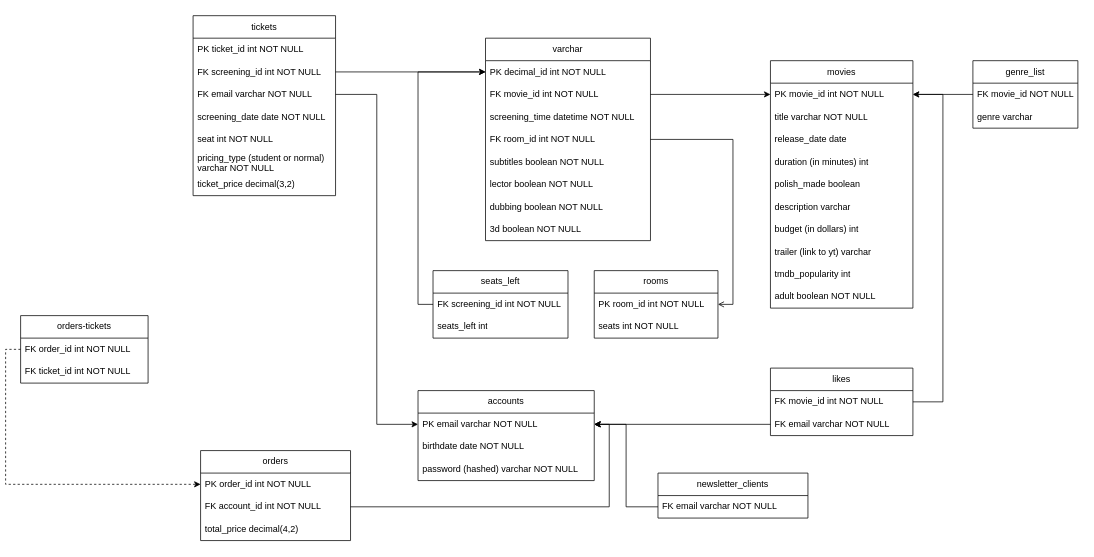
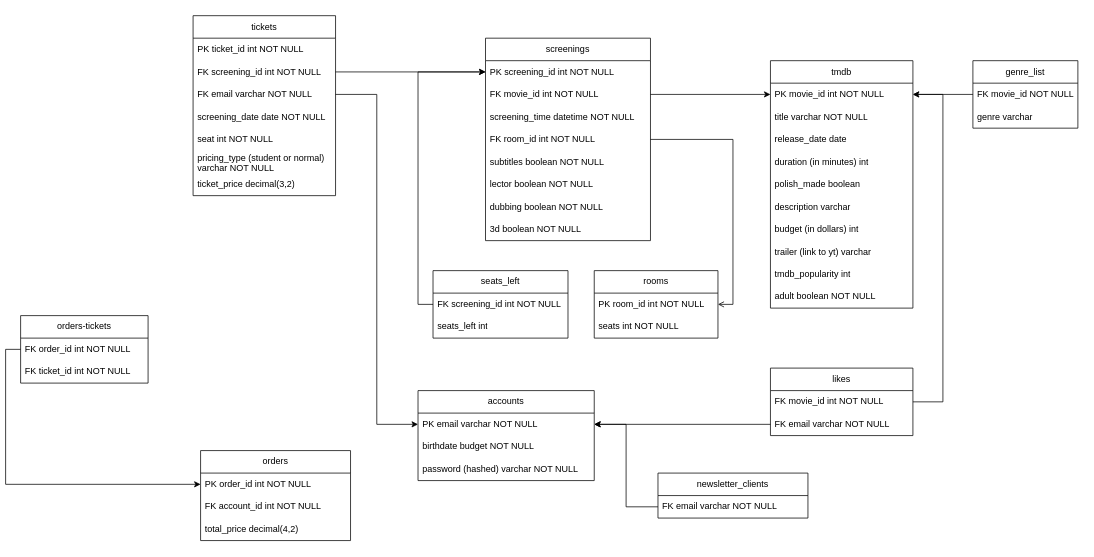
- <mxCell id="43" value="varchar" style="swimlane;fontStyle=0;childLayout=stackLayout;horizontal=1;startSize=30;horizontalStack=0;resizeParent=1;resizeParentMax=0;resizeLast=0;collapsible=1;marginBottom=0;whiteSpace=wrap;html=1;" vertex="1" parent="1"><mxGeometry x="640" width="220" height="270" as="geometry" y="50" /></mxCell>
+ <mxCell id="43" value="screenings" style="swimlane;fontStyle=0;childLayout=stackLayout;horizontal=1;startSize=30;horizontalStack=0;resizeParent=1;resizeParentMax=0;resizeLast=0;collapsible=1;marginBottom=0;whiteSpace=wrap;html=1;" vertex="1" parent="1"><mxGeometry x="640" width="220" height="270" as="geometry" y="50" /></mxCell>
- <mxCell id="44" value="PK decimal_id int NOT NULL" style="text;strokeColor=none;fillColor=none;align=left;verticalAlign=middle;spacingLeft=4;spacingRight=4;overflow=hidden;points=[[0,0.5],[1,0.5]];portConstraint=eastwest;rotatable=0;whiteSpace=wrap;html=1;" vertex="1" parent="43"><mxGeometry y="30" width="220" height="30" as="geometry" /></mxCell>
+ <mxCell id="44" value="PK screening_id int NOT NULL" style="text;strokeColor=none;fillColor=none;align=left;verticalAlign=middle;spacingLeft=4;spacingRight=4;overflow=hidden;points=[[0,0.5],[1,0.5]];portConstraint=eastwest;rotatable=0;whiteSpace=wrap;html=1;" vertex="1" parent="43"><mxGeometry y="30" width="220" height="30" as="geometry" /></mxCell>
- <mxCell id="16" value="movies" style="swimlane;fontStyle=0;childLayout=stackLayout;horizontal=1;startSize=30;horizontalStack=0;resizeParent=1;resizeParentMax=0;resizeLast=0;collapsible=1;marginBottom=0;whiteSpace=wrap;html=1;movable=1;resizable=1;rotatable=1;deletable=1;editable=1;locked=0;connectable=1;" vertex="1" parent="1"><mxGeometry x="1020" y="80" width="190" height="330" as="geometry" /></mxCell>
+ <mxCell id="16" value="tmdb" style="swimlane;fontStyle=0;childLayout=stackLayout;horizontal=1;startSize=30;horizontalStack=0;resizeParent=1;resizeParentMax=0;resizeLast=0;collapsible=1;marginBottom=0;whiteSpace=wrap;html=1;movable=1;resizable=1;rotatable=1;deletable=1;editable=1;locked=0;connectable=1;" vertex="1" parent="1"><mxGeometry x="1020" y="80" width="190" height="330" as="geometry" /></mxCell>
- <mxCell id="6" value="birthdate date NOT NULL" style="text;strokeColor=none;fillColor=none;align=left;verticalAlign=middle;spacingLeft=4;spacingRight=4;overflow=hidden;points=[[0,0.5],[1,0.5]];portConstraint=eastwest;rotatable=0;whiteSpace=wrap;html=1;" vertex="1" parent="4"><mxGeometry y="60" width="235" height="30" as="geometry" /></mxCell>
+ <mxCell id="6" value="birthdate budget NOT NULL" style="text;strokeColor=none;fillColor=none;align=left;verticalAlign=middle;spacingLeft=4;spacingRight=4;overflow=hidden;points=[[0,0.5],[1,0.5]];portConstraint=eastwest;rotatable=0;whiteSpace=wrap;html=1;" vertex="1" parent="4"><mxGeometry y="60" width="235" height="30" as="geometry" /></mxCell>
- <mxCell id="35" style="edgeStyle=orthogonalEdgeStyle;rounded=0;orthogonalLoop=1;jettySize=auto;html=1;entryX=0;entryY=0.5;entryDx=0;entryDy=0;exitX=0;exitY=0.5;exitDx=0;exitDy=0;dashed=1;" edge="1" parent="1" source="37" target="32"><mxGeometry relative="1" as="geometry" /></mxCell>
+ <mxCell id="35" style="edgeStyle=orthogonalEdgeStyle;rounded=0;orthogonalLoop=1;jettySize=auto;html=1;entryX=0;entryY=0.5;entryDx=0;entryDy=0;exitX=0;exitY=0.5;exitDx=0;exitDy=0;" edge="1" parent="1" source="37" target="32"><mxGeometry relative="1" as="geometry" /></mxCell>
- <mxCell id="39" style="edgeStyle=orthogonalEdgeStyle;rounded=0;orthogonalLoop=1;jettySize=auto;html=1;entryX=1;entryY=0.5;entryDx=0;entryDy=0;" edge="1" parent="1" source="33" target="5"><mxGeometry relative="1" as="geometry" /></mxCell>
